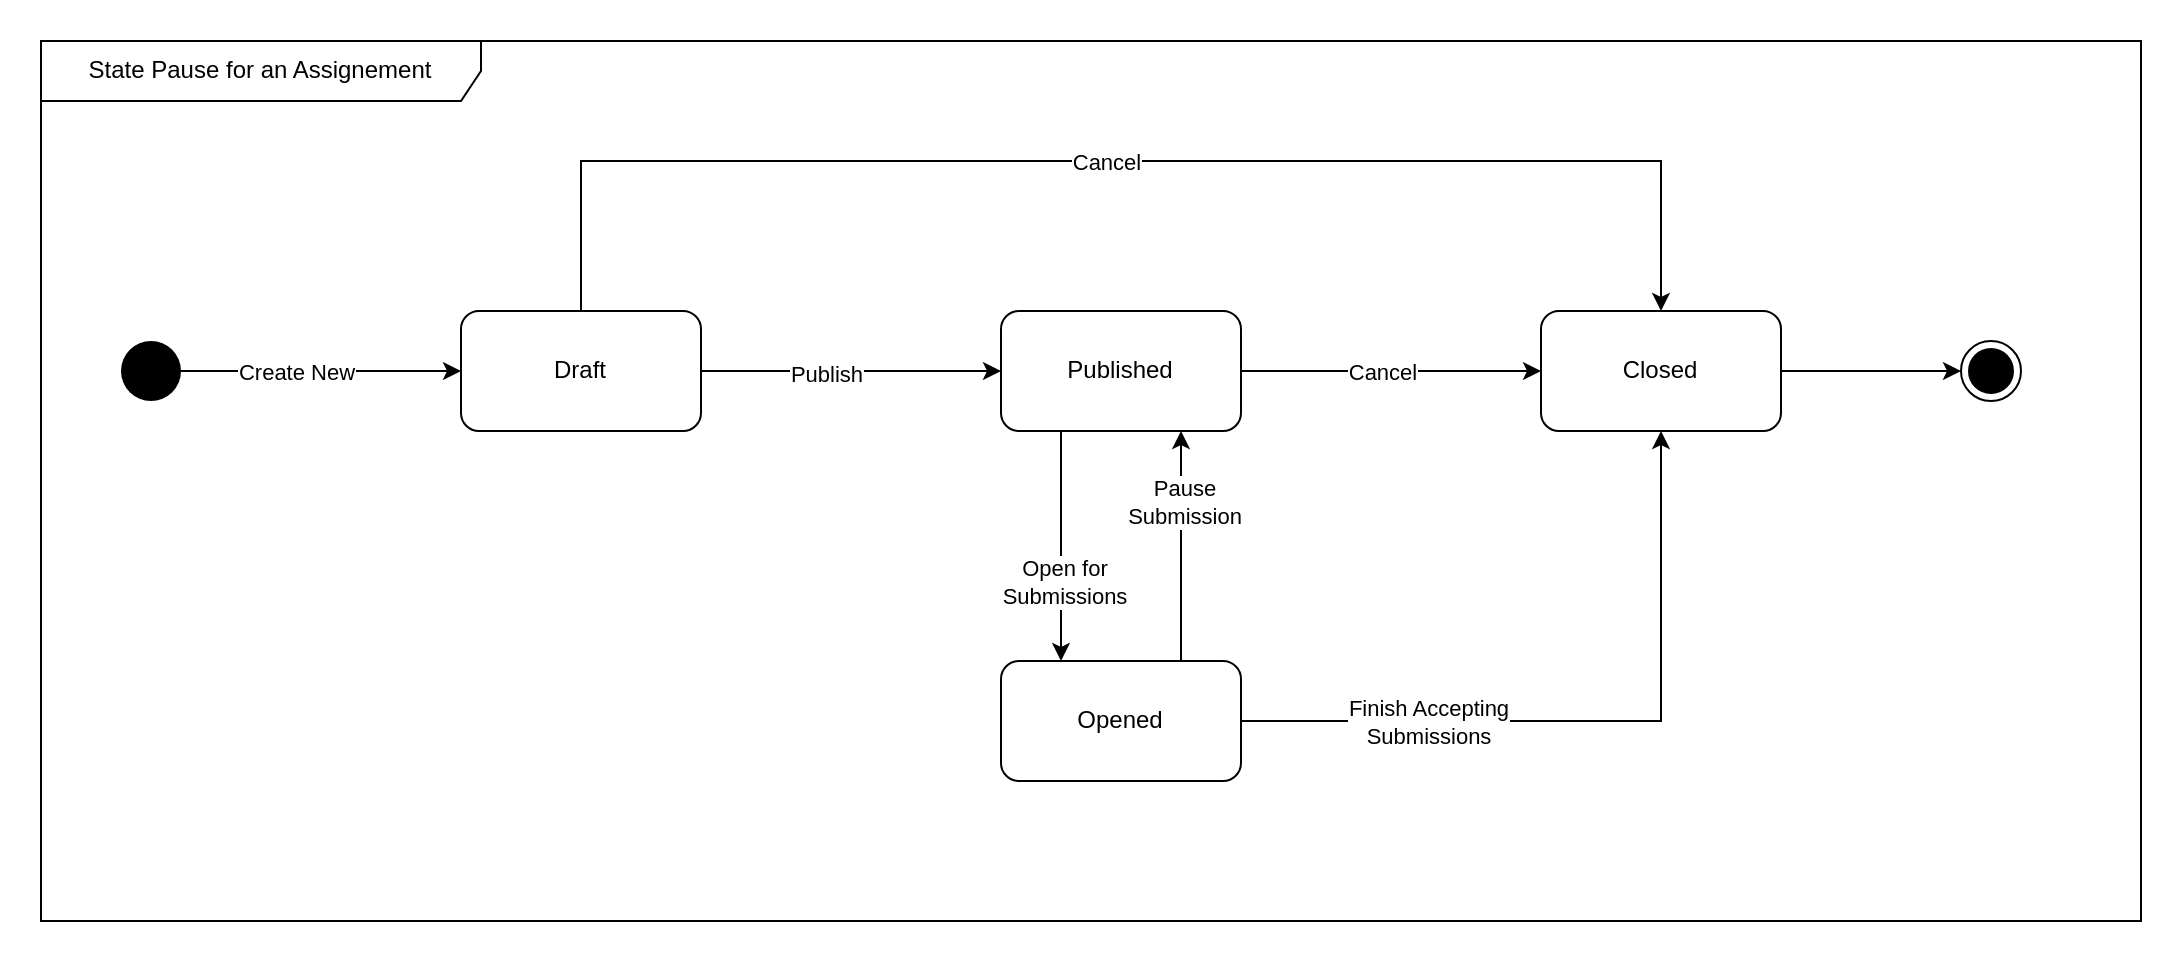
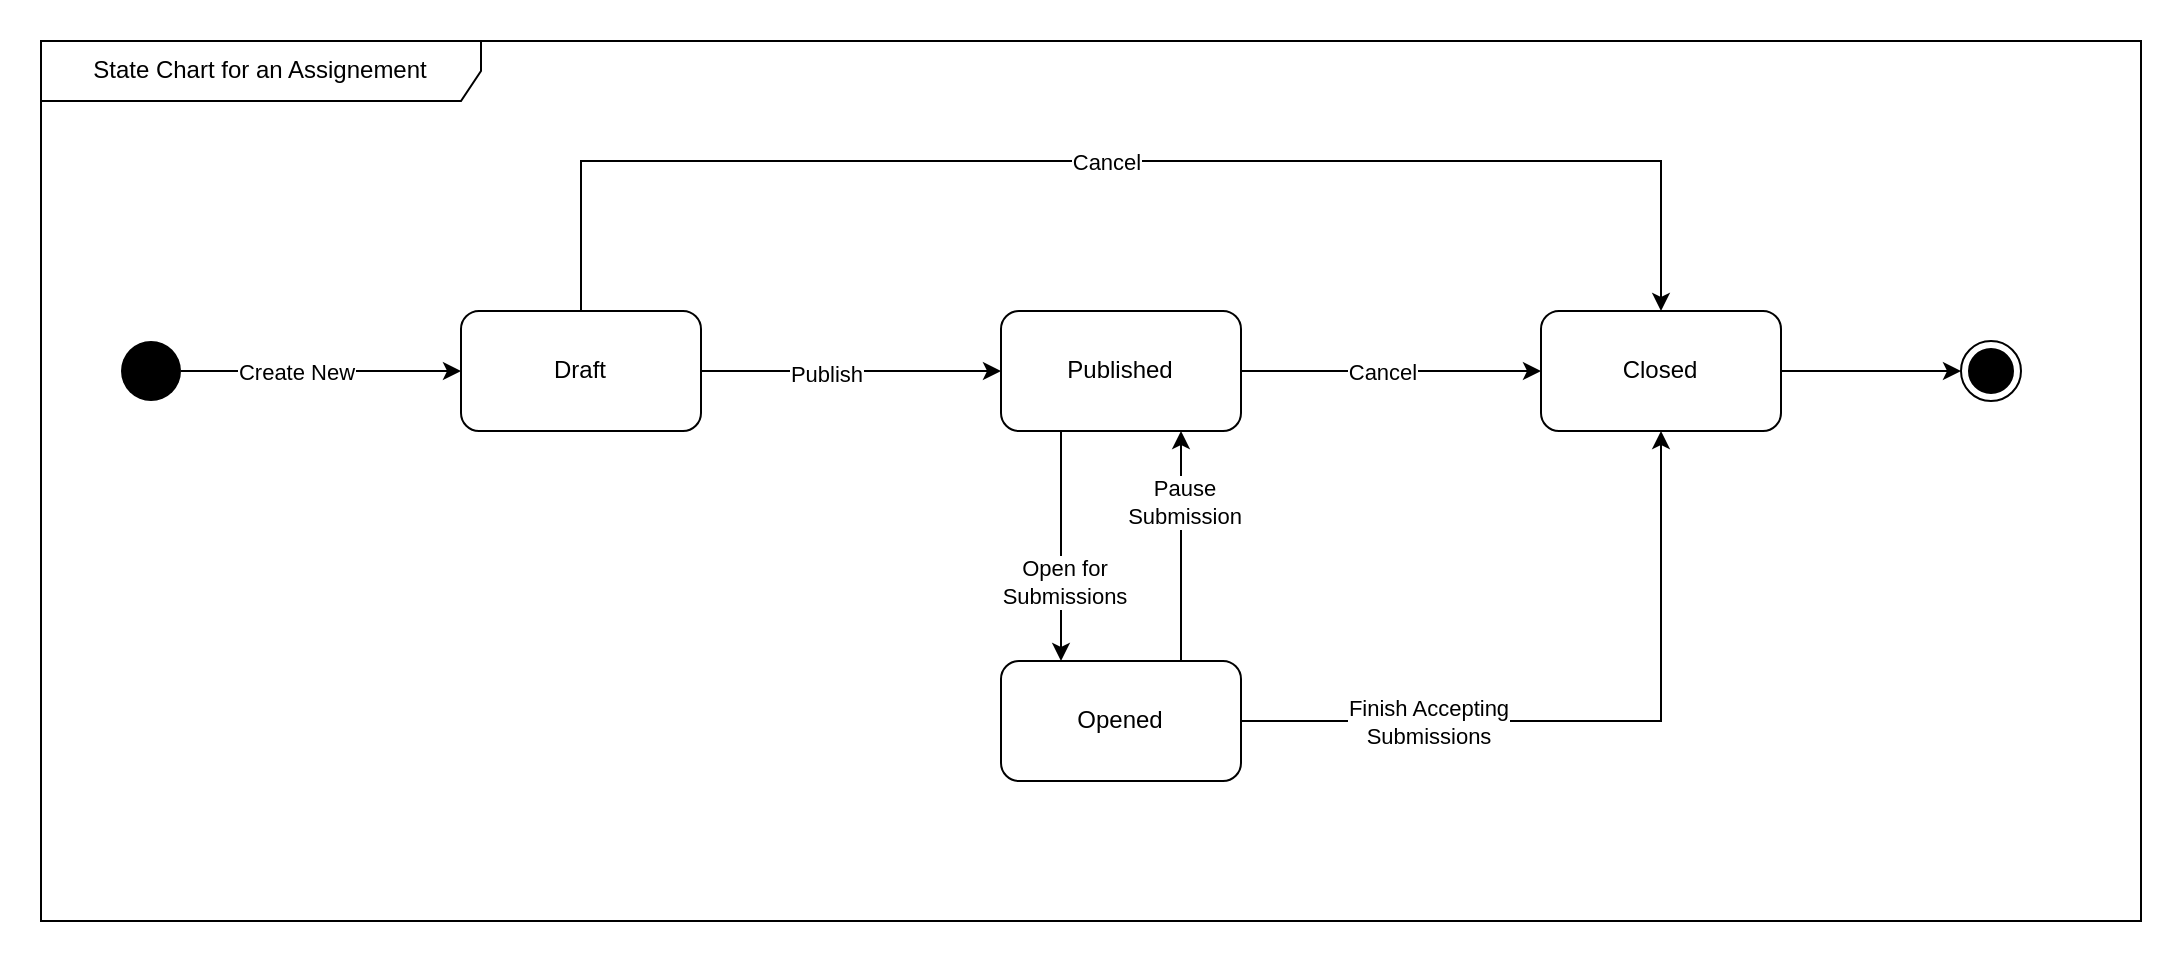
- <mxCell id="24" value="State Pause for an Assignement" style="shape=umlFrame;whiteSpace=wrap;html=1;width=220;height=30;" vertex="1" parent="2"><mxGeometry width="1050" height="440" as="geometry" /></mxCell>
+ <mxCell id="24" value="State Chart for an Assignement" style="shape=umlFrame;whiteSpace=wrap;html=1;width=220;height=30;" vertex="1" parent="2"><mxGeometry width="1050" height="440" as="geometry" /></mxCell>
